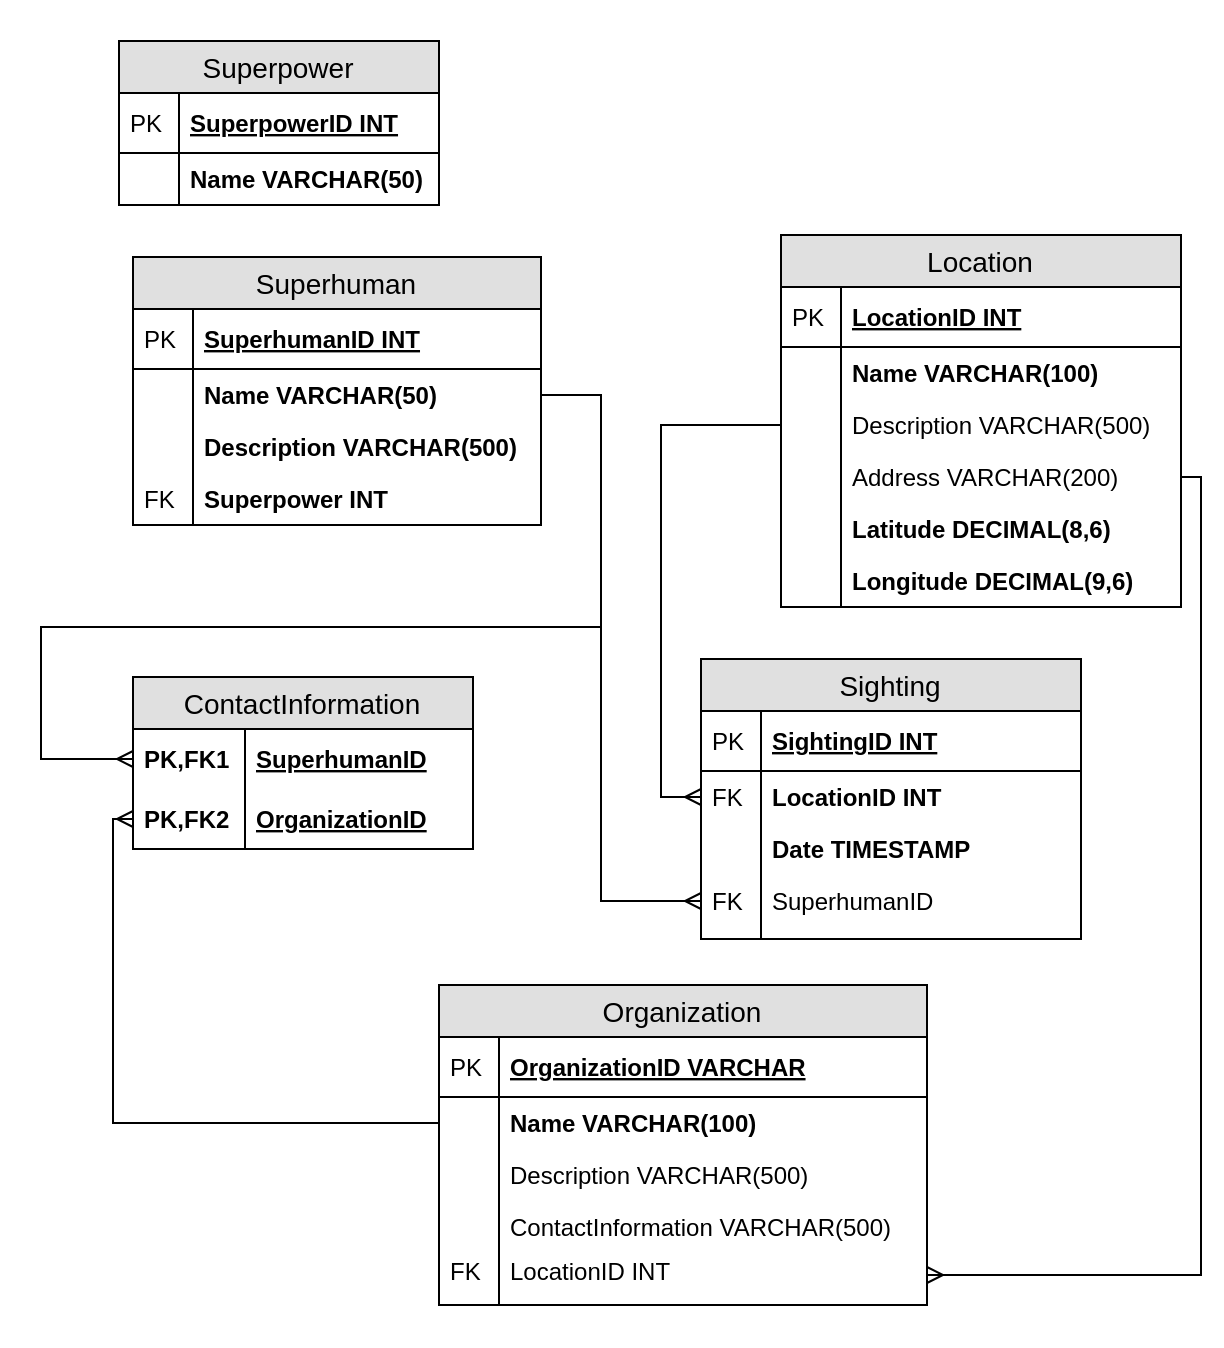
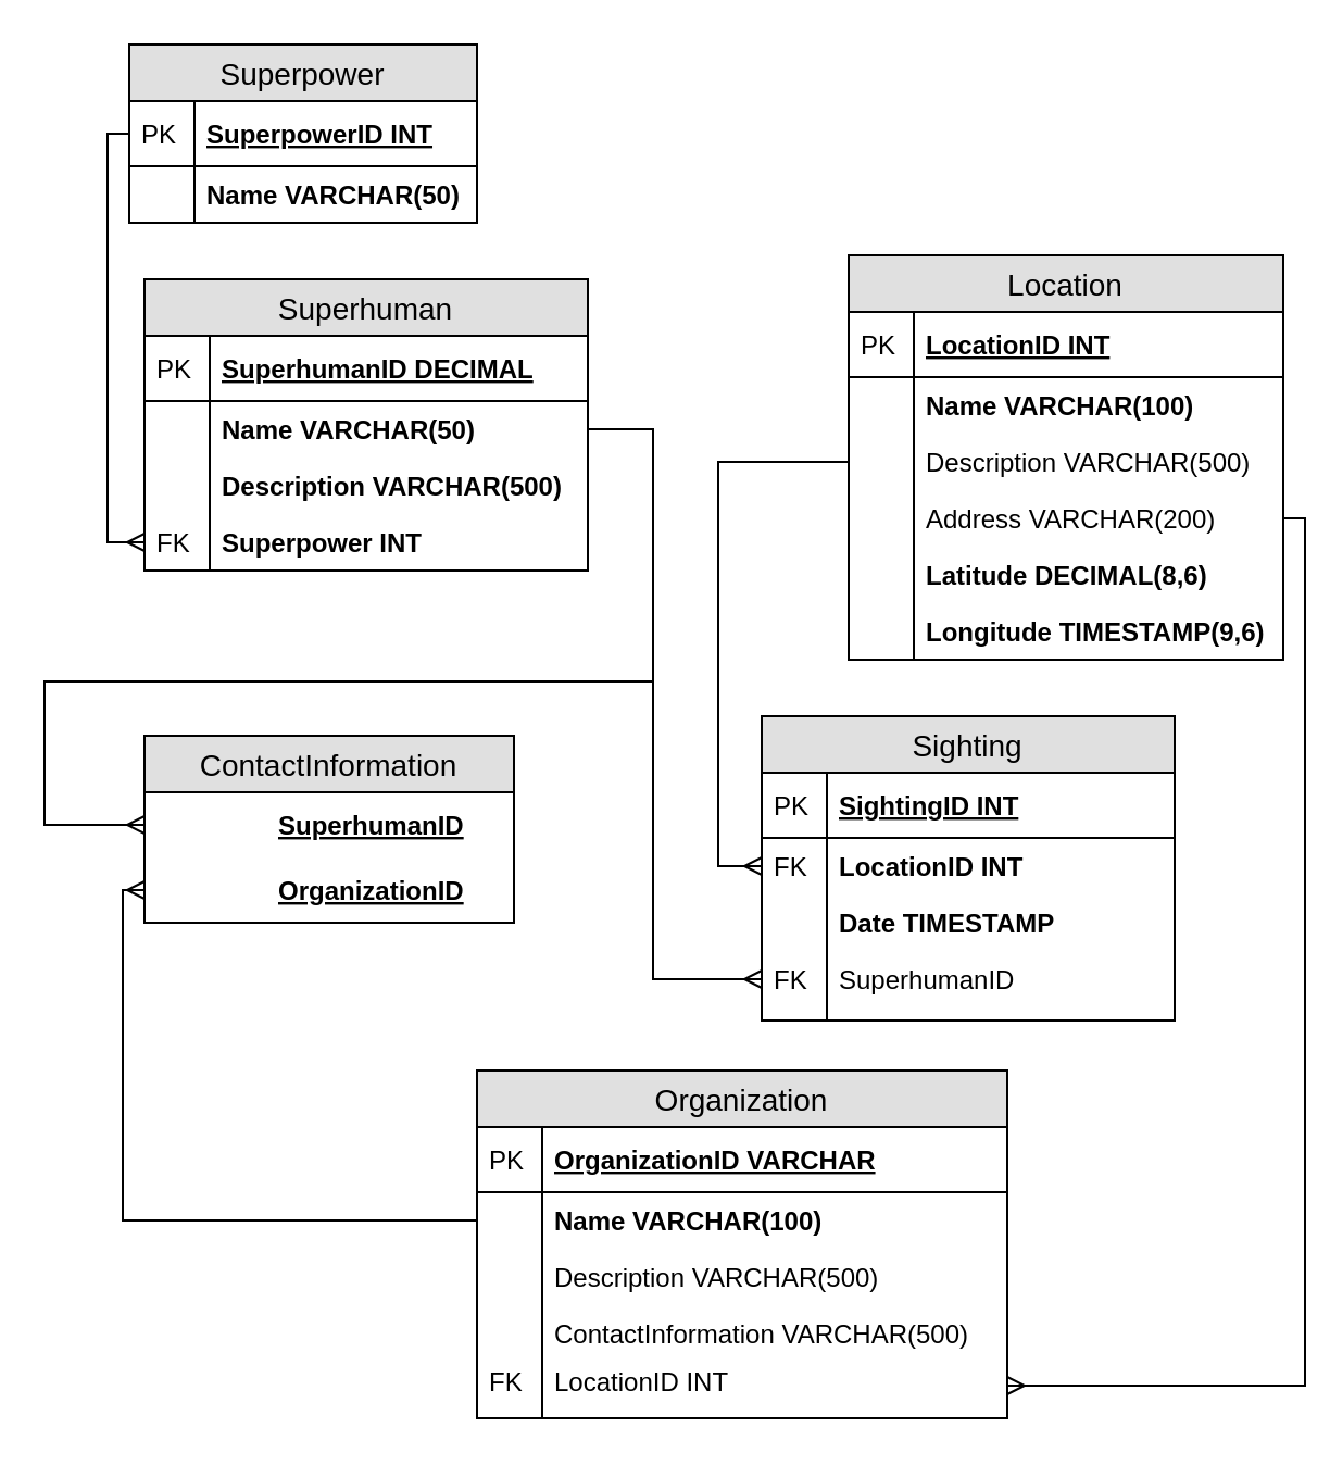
+ <mxCell id="58" value="" style="edgeStyle=orthogonalEdgeStyle;fontSize=12;html=1;endArrow=ERmany;rounded=0;exitX=0;exitY=0.5;exitDx=0;exitDy=0;entryX=0;entryY=0.5;entryDx=0;entryDy=0;" parent="1" source="52" target="9" edge="1"><mxGeometry width="100" height="100" relative="1" as="geometry"><mxPoint x="220" y="684" as="sourcePoint" /><mxPoint x="320" y="584" as="targetPoint" /></mxGeometry></mxCell>
- <mxCell id="3" value="SuperhumanID INT" style="shape=partialRectangle;top=0;left=0;right=0;bottom=1;align=left;verticalAlign=middle;fillColor=none;spacingLeft=34;spacingRight=4;overflow=hidden;rotatable=0;points=[[0,0.5],[1,0.5]];portConstraint=eastwest;dropTarget=0;fontStyle=5;fontSize=12;" parent="2" vertex="1"><mxGeometry y="26" width="204" height="30" as="geometry" /></mxCell>
+ <mxCell id="3" value="SuperhumanID DECIMAL" style="shape=partialRectangle;top=0;left=0;right=0;bottom=1;align=left;verticalAlign=middle;fillColor=none;spacingLeft=34;spacingRight=4;overflow=hidden;rotatable=0;points=[[0,0.5],[1,0.5]];portConstraint=eastwest;dropTarget=0;fontStyle=5;fontSize=12;" parent="2" vertex="1"><mxGeometry y="26" width="204" height="30" as="geometry" /></mxCell>
- <mxCell id="22" value="Longitude DECIMAL(9,6)" style="shape=partialRectangle;top=0;left=0;right=0;bottom=0;align=left;verticalAlign=top;fillColor=none;spacingLeft=34;spacingRight=4;overflow=hidden;rotatable=0;points=[[0,0.5],[1,0.5]];portConstraint=eastwest;dropTarget=0;fontSize=12;fontStyle=1" vertex="1" parent="11"><mxGeometry y="160" width="200" height="26" as="geometry" /></mxCell>
+ <mxCell id="22" value="Longitude TIMESTAMP(9,6)" style="shape=partialRectangle;top=0;left=0;right=0;bottom=0;align=left;verticalAlign=top;fillColor=none;spacingLeft=34;spacingRight=4;overflow=hidden;rotatable=0;points=[[0,0.5],[1,0.5]];portConstraint=eastwest;dropTarget=0;fontSize=12;fontStyle=1" vertex="1" parent="11"><mxGeometry y="160" width="200" height="26" as="geometry" /></mxCell>
- <mxCell id="48" value="PK,FK1" style="shape=partialRectangle;fontStyle=1;top=0;left=0;bottom=0;fillColor=none;align=left;verticalAlign=middle;spacingLeft=4;spacingRight=4;overflow=hidden;rotatable=0;points=[];portConstraint=eastwest;part=1;fontSize=12;" parent="47" vertex="1" connectable="0"><mxGeometry width="56" height="30" as="geometry" /></mxCell>
- <mxCell id="50" value="PK,FK2" style="shape=partialRectangle;fontStyle=1;top=0;left=0;bottom=0;fillColor=none;align=left;verticalAlign=middle;spacingLeft=4;spacingRight=4;overflow=hidden;rotatable=0;points=[];portConstraint=eastwest;part=1;fontSize=12;" parent="49" vertex="1" connectable="0"><mxGeometry width="56" height="30" as="geometry" /></mxCell>
